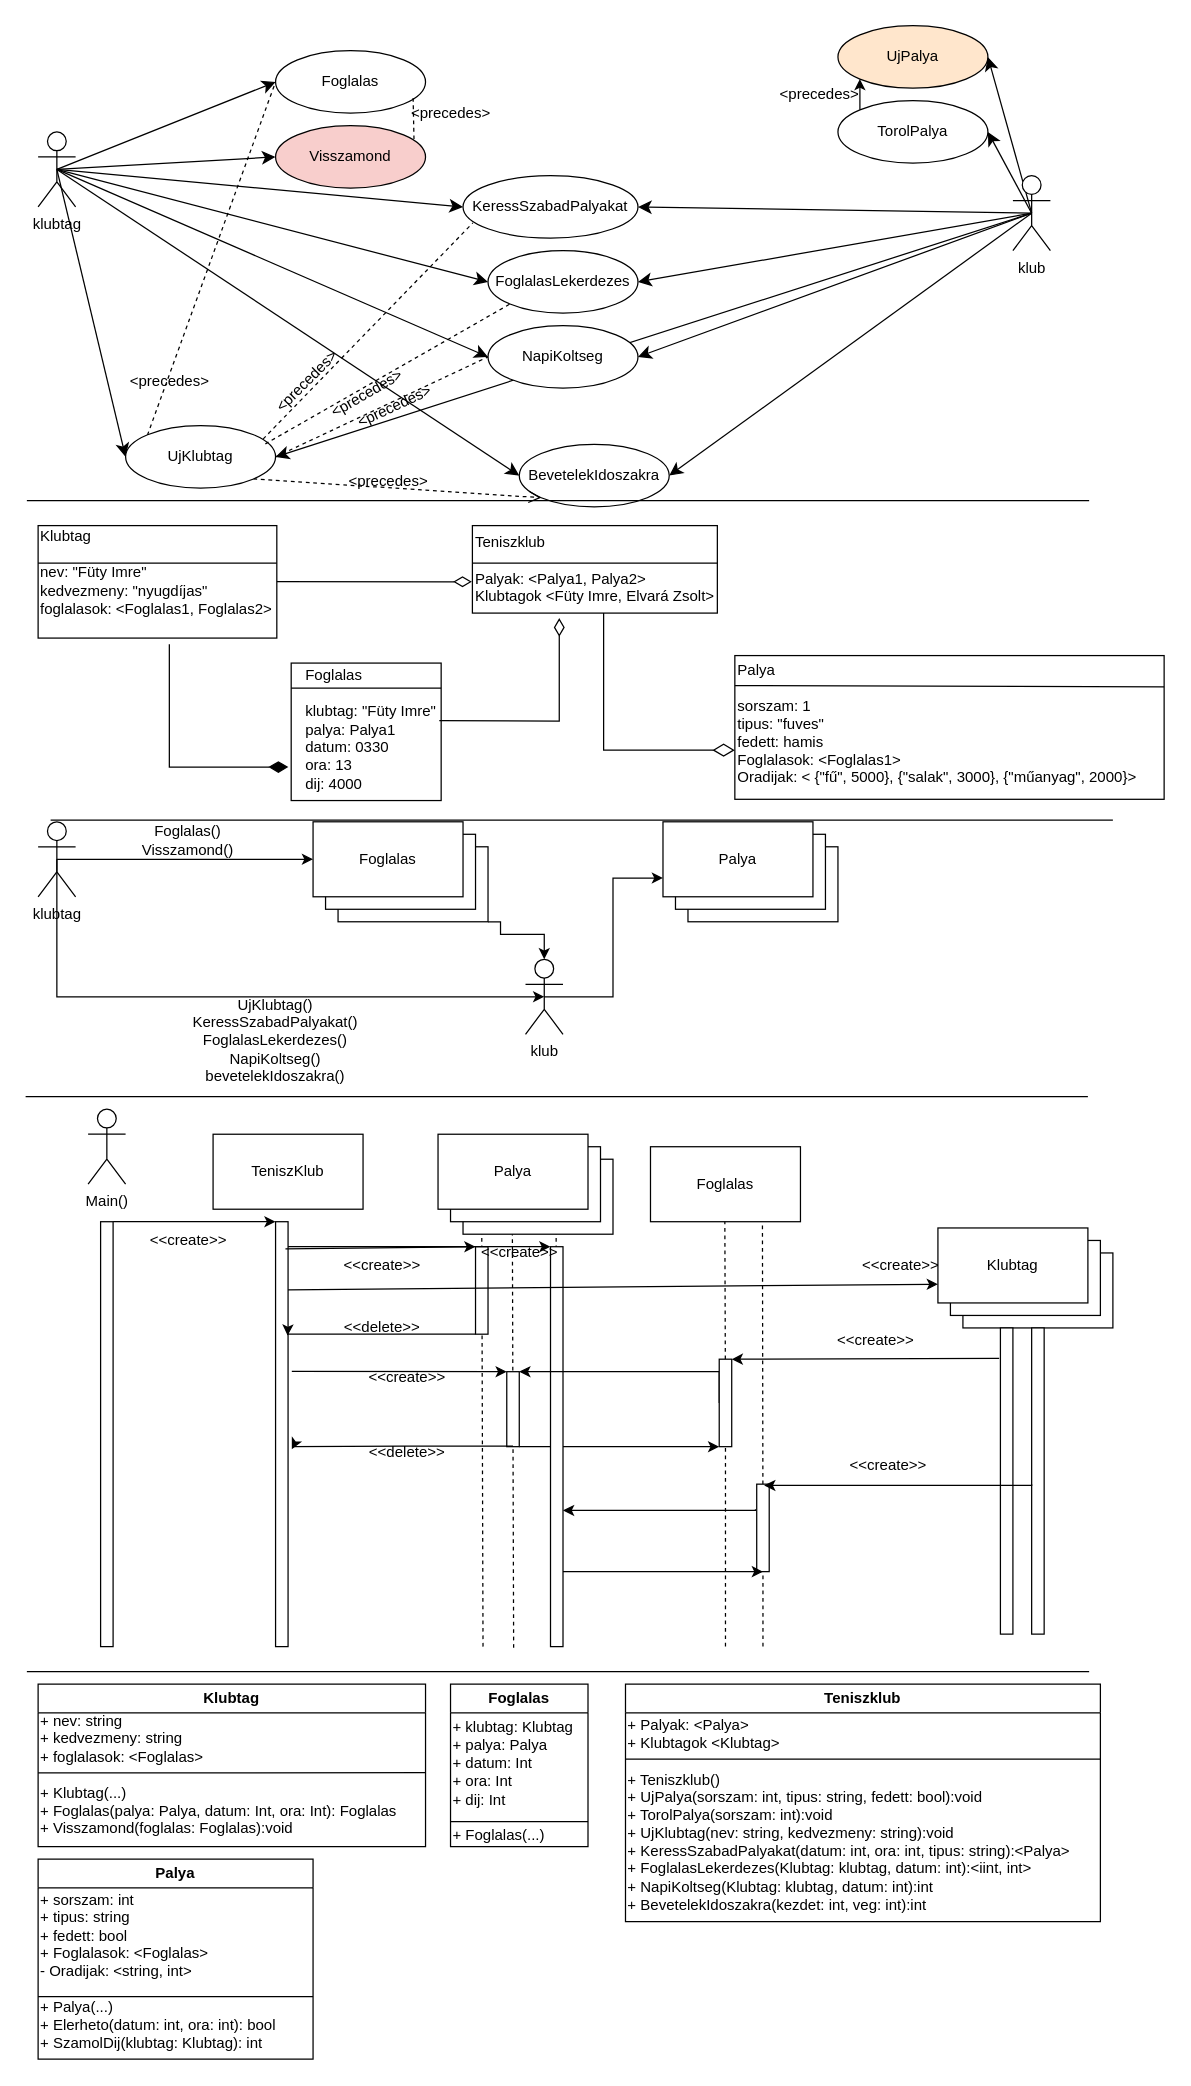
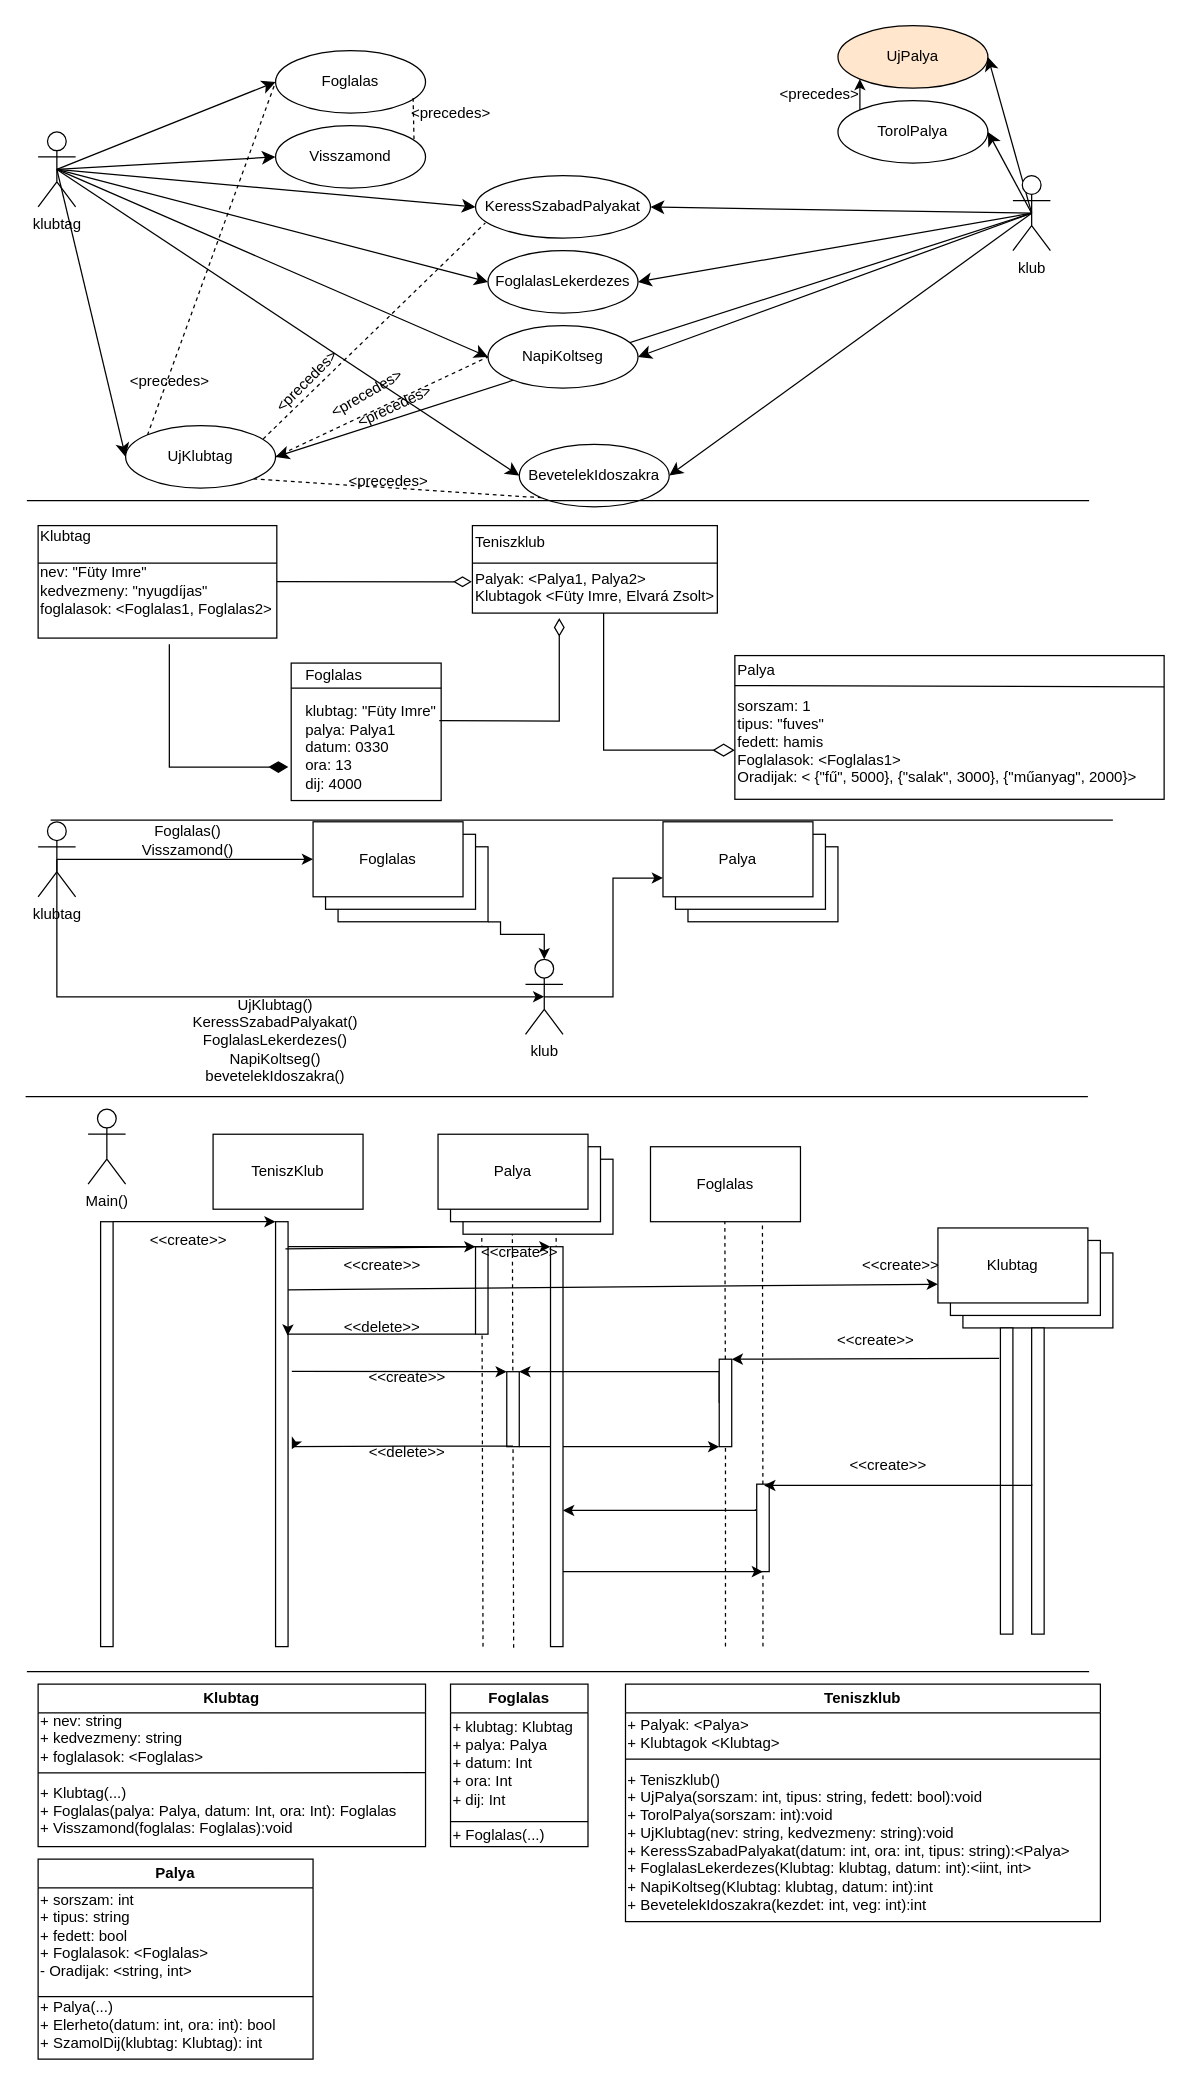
- <mxCell id="35" value="Visszamond" style="ellipse;whiteSpace=wrap;html=1;fillColor=#f8cecc;" parent="1" vertex="1"><mxGeometry x="220" y="100" width="120" height="50" as="geometry" /></mxCell>
+ <mxCell id="35" value="Visszamond" style="ellipse;whiteSpace=wrap;html=1;" parent="1" vertex="1"><mxGeometry x="220" y="100" width="120" height="50" as="geometry" /></mxCell>
- <mxCell id="52" value="KeressSzabadPalyakat" style="ellipse;whiteSpace=wrap;html=1;" parent="1" vertex="1"><mxGeometry x="370" y="140" width="140" height="50" as="geometry" /></mxCell>
+ <mxCell id="52" value="KeressSzabadPalyakat" style="ellipse;whiteSpace=wrap;html=1;" parent="1" vertex="1"><mxGeometry x="380" y="140" width="140" height="50" as="geometry" /></mxCell>
- <mxCell id="60" value="" style="endArrow=none;dashed=1;html=1;rounded=0;fontSize=12;startSize=8;endSize=8;curved=1;entryX=0;entryY=1;entryDx=0;entryDy=0;exitX=0.932;exitY=0.292;exitDx=0;exitDy=0;exitPerimeter=0;" parent="1" source="50" target="57" edge="1"><mxGeometry width="50" height="50" relative="1" as="geometry"><mxPoint x="220" y="361" as="sourcePoint" /><mxPoint x="398" y="188" as="targetPoint" /></mxGeometry></mxCell>
- <mxCell id="62" value="" style="endArrow=open;dashed=1;html=1;rounded=0;fontSize=12;startSize=8;endSize=8;curved=1;entryX=0;entryY=1;entryDx=0;entryDy=0;exitX=1;exitY=1;exitDx=0;exitDy=0;" parent="1" source="50" target="59" edge="1"><mxGeometry width="50" height="50" relative="1" as="geometry"><mxPoint x="230" y="375" as="sourcePoint" /><mxPoint x="400" y="295" as="targetPoint" /></mxGeometry></mxCell>
+ <mxCell id="62" value="" style="endArrow=none;dashed=1;html=1;rounded=0;fontSize=12;startSize=8;endSize=8;curved=1;entryX=0;entryY=1;entryDx=0;entryDy=0;exitX=1;exitY=1;exitDx=0;exitDy=0;" parent="1" source="50" target="59" edge="1"><mxGeometry width="50" height="50" relative="1" as="geometry"><mxPoint x="230" y="375" as="sourcePoint" /><mxPoint x="400" y="295" as="targetPoint" /></mxGeometry></mxCell>
